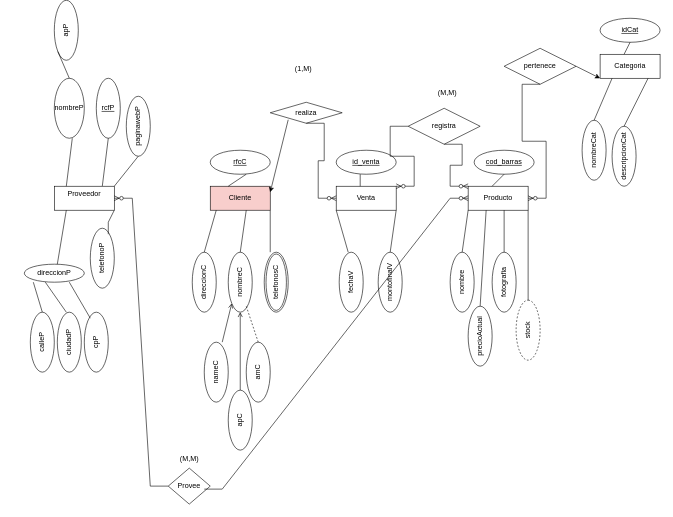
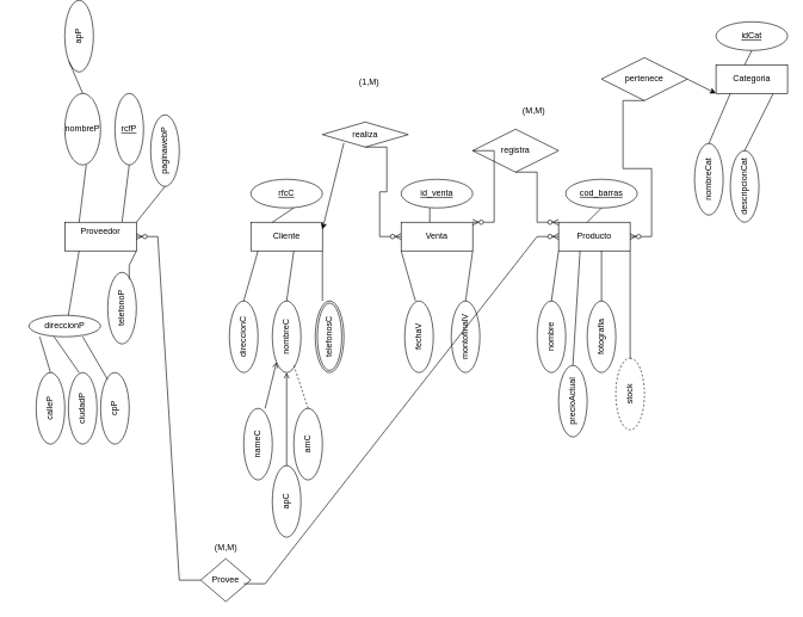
- <mxCell id="67" value="(1,M)" style="text;html=1;align=center;verticalAlign=middle;resizable=0;points=[];autosize=1;strokeColor=none;fillColor=none;" vertex="1" parent="1"><mxGeometry x="480" y="90" width="50" height="30" as="geometry" /></mxCell>
+ <mxCell id="67" value="(1,M)" style="text;html=1;align=center;verticalAlign=middle;resizable=0;points=[];autosize=1;strokeColor=none;fillColor=none;" vertex="1" parent="1"><mxGeometry x="490" y="90" width="50" height="30" as="geometry" /></mxCell>
- <mxCell id="63" value="registra" style="shape=rhombus;perimeter=rhombusPerimeter;whiteSpace=wrap;html=1;align=center;" vertex="1" parent="1"><mxGeometry x="680" y="170" width="120" height="60" as="geometry" /></mxCell>
+ <mxCell id="63" value="registra" style="shape=rhombus;perimeter=rhombusPerimeter;whiteSpace=wrap;html=1;align=center;" vertex="1" parent="1"><mxGeometry x="660" y="170" width="120" height="60" as="geometry" /></mxCell>
- <mxCell id="21" value="Cliente" style="whiteSpace=wrap;html=1;align=center;fillColor=#f8cecc;" vertex="1" parent="1"><mxGeometry x="350" y="300" width="100" height="40" as="geometry" /></mxCell>
+ <mxCell id="21" value="Cliente" style="whiteSpace=wrap;html=1;align=center;" vertex="1" parent="1"><mxGeometry x="350" y="300" width="100" height="40" as="geometry" /></mxCell>
